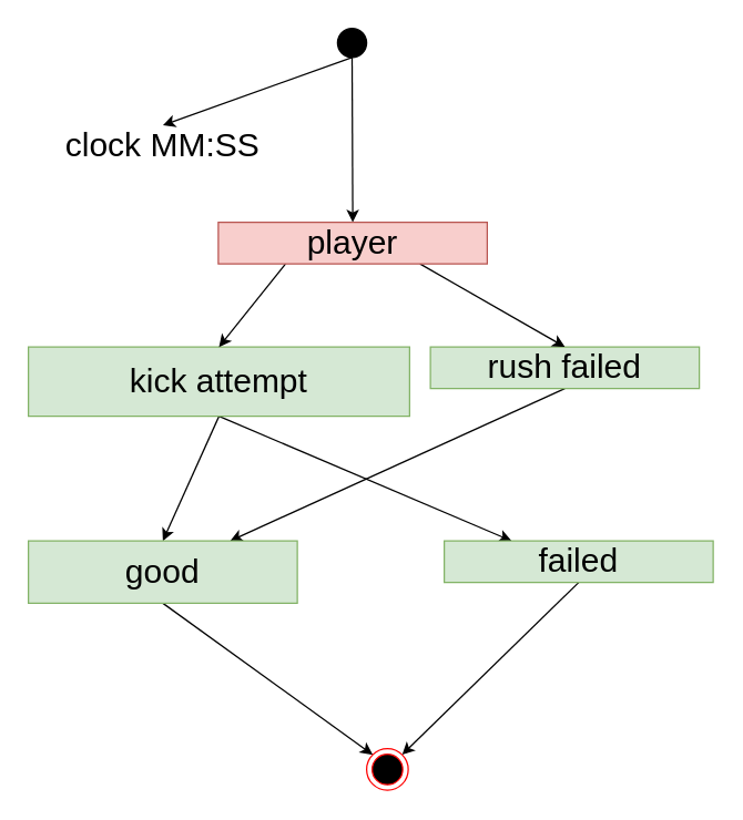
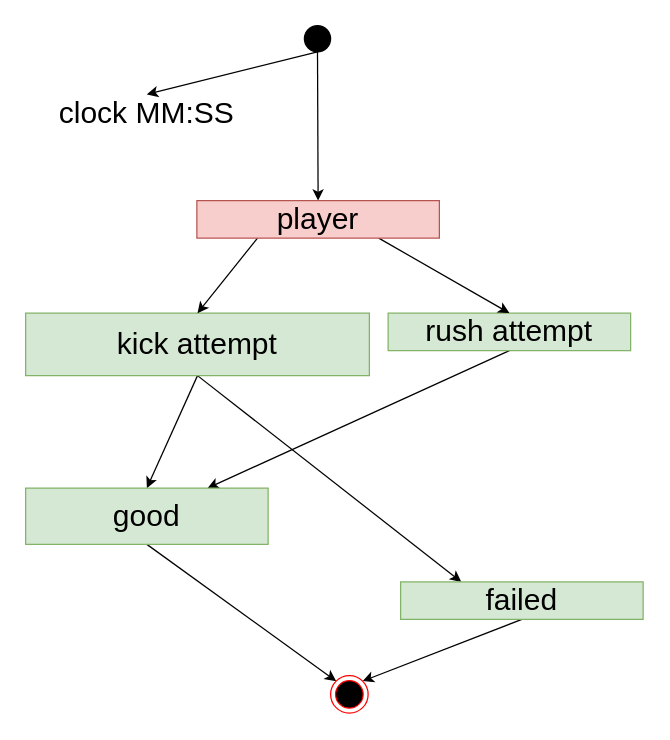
- <mxCell id="5" value="clock MM:SS" style="text;html=1;align=center;verticalAlign=middle;whiteSpace=wrap;rounded=0;fontSize=24;" vertex="1" parent="1"><mxGeometry x="20" y="90" width="194" height="30" as="geometry" /></mxCell>
+ <mxCell id="5" value="clock MM:SS" style="text;html=1;align=center;verticalAlign=middle;whiteSpace=wrap;rounded=0;fontSize=24;" vertex="1" parent="1"><mxGeometry x="20" y="75" width="194" height="30" as="geometry" /></mxCell>
- <mxCell id="10" value="rush failed" style="text;html=1;align=center;verticalAlign=middle;whiteSpace=wrap;rounded=0;fontSize=24;fillColor=#d5e8d4;strokeColor=#82b366;" vertex="1" parent="1"><mxGeometry x="310" y="250" width="194" height="30" as="geometry" /></mxCell>
+ <mxCell id="10" value="rush attempt" style="text;html=1;align=center;verticalAlign=middle;whiteSpace=wrap;rounded=0;fontSize=24;fillColor=#d5e8d4;strokeColor=#82b366;" vertex="1" parent="1"><mxGeometry x="310" y="250" width="194" height="30" as="geometry" /></mxCell>
- <mxCell id="12" value="failed" style="text;html=1;align=center;verticalAlign=middle;whiteSpace=wrap;rounded=0;fontSize=24;fillColor=#d5e8d4;strokeColor=#82b366;" vertex="1" parent="1"><mxGeometry x="320" y="390" width="194" height="30" as="geometry" /></mxCell>
+ <mxCell id="12" value="failed" style="text;html=1;align=center;verticalAlign=middle;whiteSpace=wrap;rounded=0;fontSize=24;fillColor=#d5e8d4;strokeColor=#82b366;" vertex="1" parent="1"><mxGeometry x="320" y="465" width="194" height="30" as="geometry" /></mxCell>
